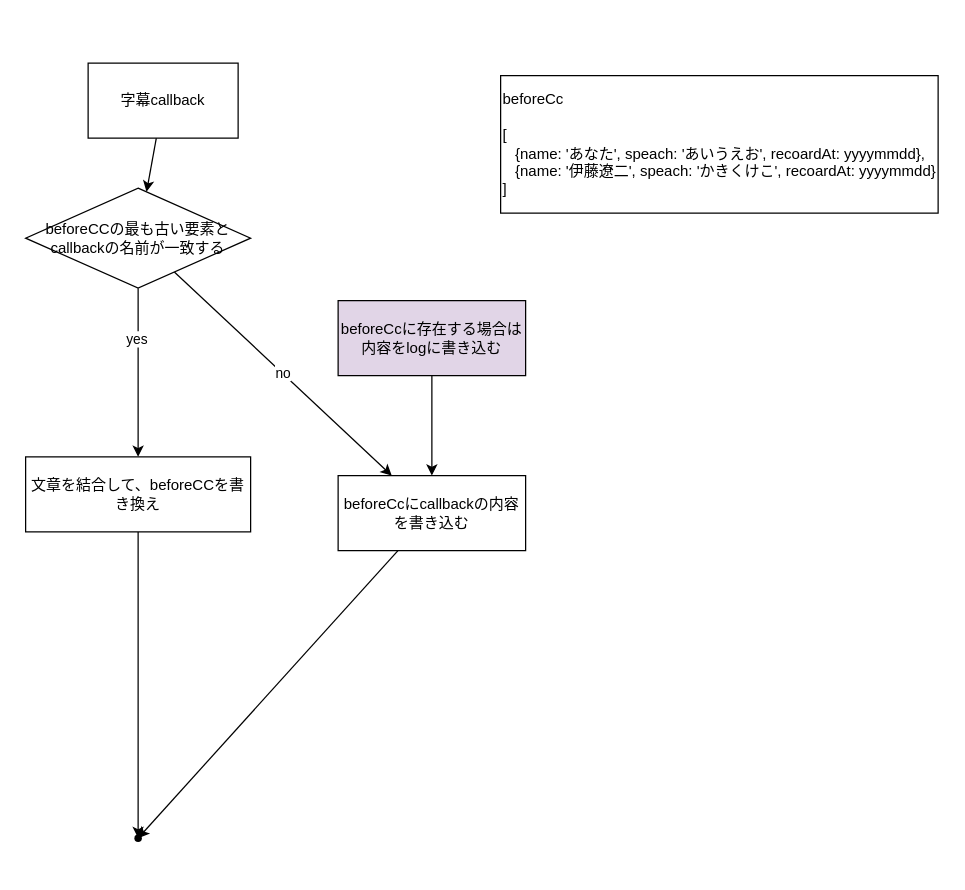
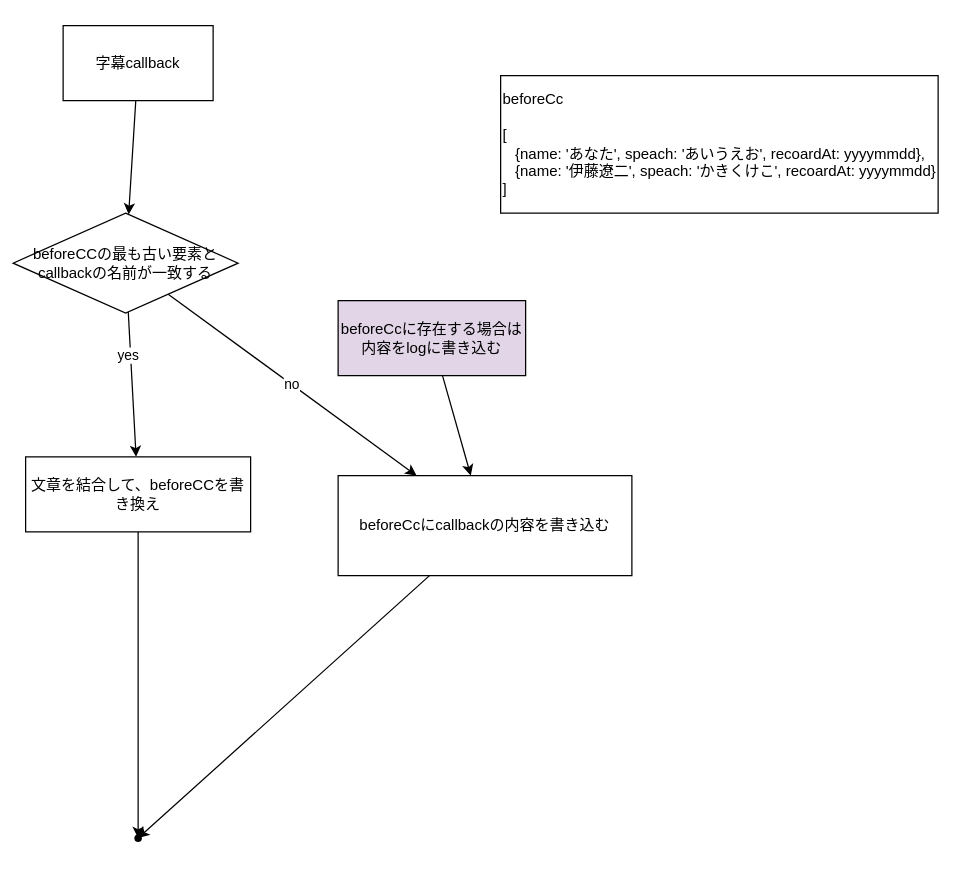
- <mxCell id="3" value="字幕callback" style="rounded=0;whiteSpace=wrap;html=1;" parent="1" vertex="1"><mxGeometry x="70" y="50" width="120" height="60" as="geometry" /></mxCell>
+ <mxCell id="3" value="字幕callback" style="rounded=0;whiteSpace=wrap;html=1;" parent="1" vertex="1"><mxGeometry x="50" y="20" width="120" height="60" as="geometry" /></mxCell>
- <mxCell id="8" value="beforeCCの最も古い要素とcallbackの名前が一致する" style="rhombus;whiteSpace=wrap;html=1;rounded=0;" parent="1" vertex="1"><mxGeometry x="20" y="150" width="180" height="80" as="geometry" /></mxCell>
+ <mxCell id="8" value="beforeCCの最も古い要素とcallbackの名前が一致する" style="rhombus;whiteSpace=wrap;html=1;rounded=0;" parent="1" vertex="1"><mxGeometry x="10" y="170" width="180" height="80" as="geometry" /></mxCell>
- <mxCell id="14" value="beforeCcにcallbackの内容を書き込む" style="whiteSpace=wrap;html=1;rounded=0;" parent="1" vertex="1"><mxGeometry x="270" y="380" width="150" height="60" as="geometry" /></mxCell>
+ <mxCell id="14" value="beforeCcにcallbackの内容を書き込む" style="whiteSpace=wrap;html=1;rounded=0;" parent="1" vertex="1"><mxGeometry x="270" y="380" width="235" height="80" as="geometry" /></mxCell>
